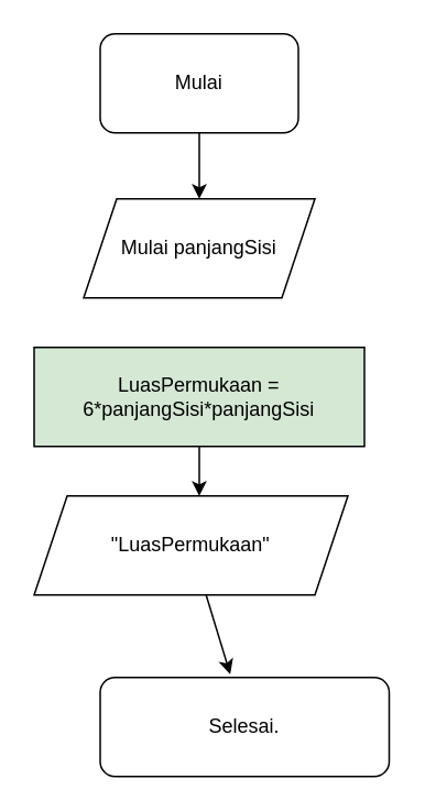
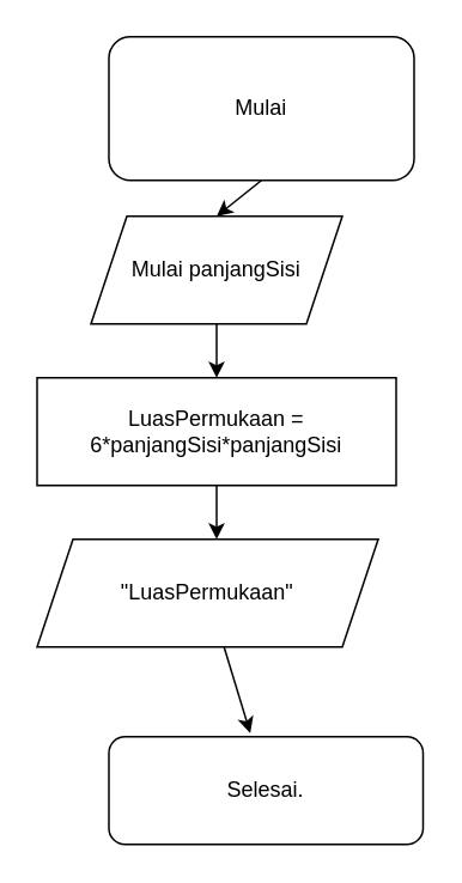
- <mxCell id="2" value="Mulai" style="rounded=1;whiteSpace=wrap;html=1;" vertex="1" parent="1"><mxGeometry x="60" y="20" width="120" height="60" as="geometry" /></mxCell>
+ <mxCell id="2" value="Mulai" style="rounded=1;whiteSpace=wrap;html=1;" vertex="1" parent="1"><mxGeometry x="60" y="20" width="170" height="80" as="geometry" /></mxCell>
+ <mxCell id="8" value="" style="endArrow=classic;html=1;rounded=0;entryX=0.5;entryY=0;entryDx=0;entryDy=0;exitX=0.5;exitY=1;exitDx=0;exitDy=0;" edge="1" parent="1" source="3" target="4"><mxGeometry width="50" height="50" relative="1" as="geometry"><mxPoint x="130" y="90" as="sourcePoint" /><mxPoint x="130" y="130" as="targetPoint" /></mxGeometry></mxCell>
- <mxCell id="4" value="LuasPermukaan = 6*panjangSisi*panjangSisi" style="rounded=0;whiteSpace=wrap;html=1;fillColor=#d5e8d4;" vertex="1" parent="1"><mxGeometry x="20" y="210" width="200" height="60" as="geometry" /></mxCell>
+ <mxCell id="4" value="LuasPermukaan = 6*panjangSisi*panjangSisi" style="rounded=0;whiteSpace=wrap;html=1;" vertex="1" parent="1"><mxGeometry x="20" y="210" width="200" height="60" as="geometry" /></mxCell>
